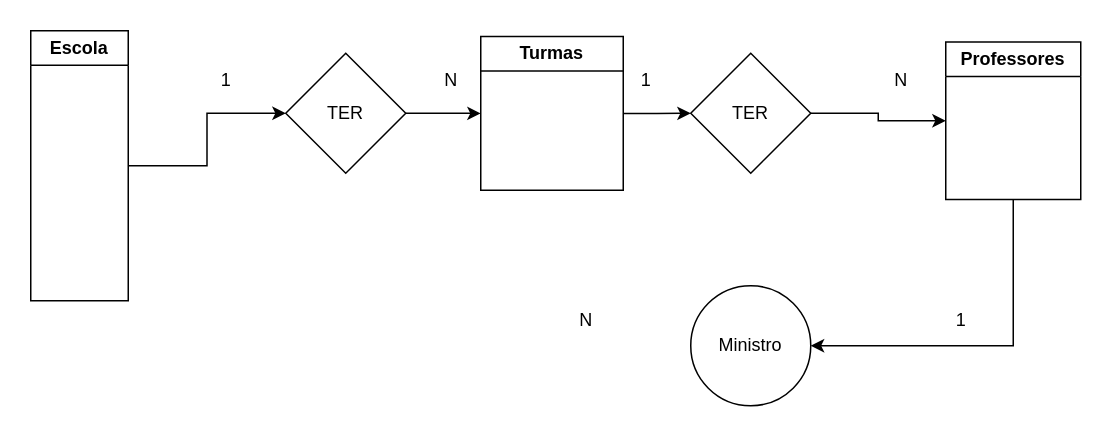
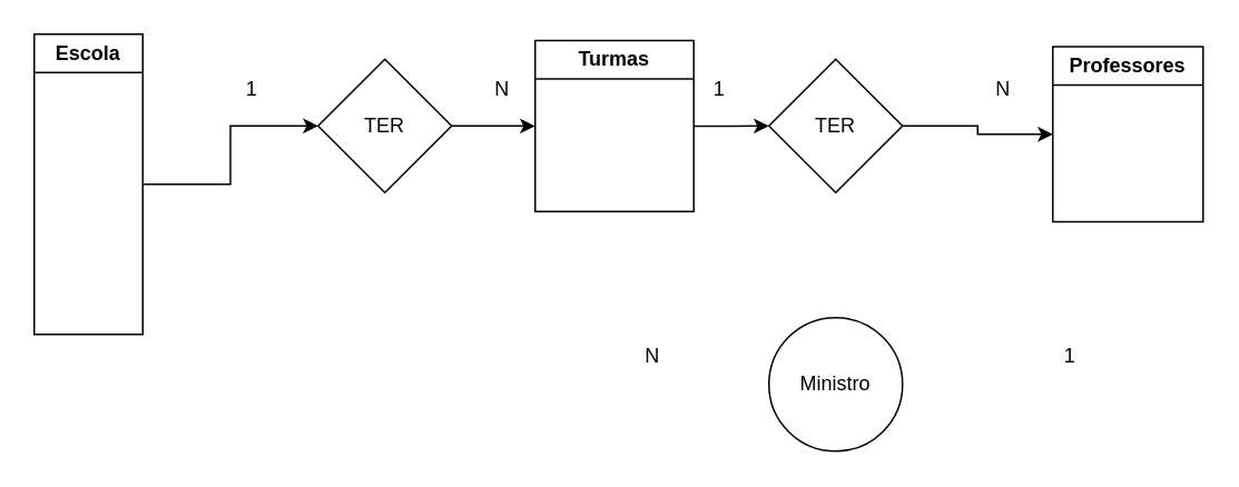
- <mxCell id="10" style="edgeStyle=orthogonalEdgeStyle;rounded=0;orthogonalLoop=1;jettySize=auto;html=1;entryX=1;entryY=0.5;entryDx=0;entryDy=0;exitX=0.5;exitY=1;exitDx=0;exitDy=0;" edge="1" parent="1" source="11" target="12"><mxGeometry relative="1" as="geometry"><mxPoint x="665" y="240" as="targetPoint" /></mxGeometry></mxCell>
